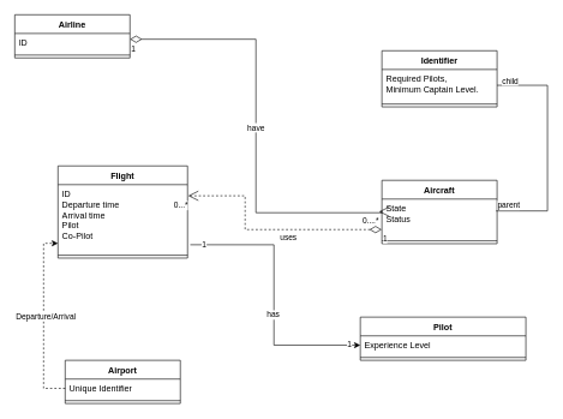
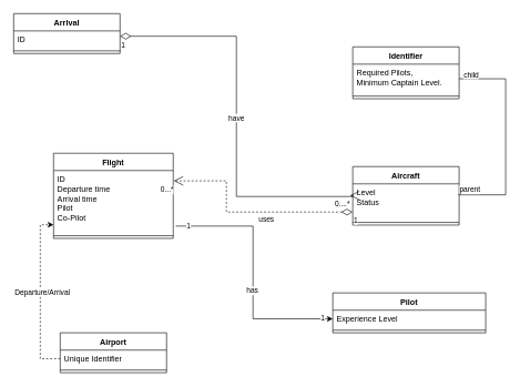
- <mxCell id="2" value="Airline" style="swimlane;fontStyle=1;align=center;verticalAlign=top;childLayout=stackLayout;horizontal=1;startSize=26;horizontalStack=0;resizeParent=1;resizeParentMax=0;resizeLast=0;collapsible=1;marginBottom=0;whiteSpace=wrap;html=1;" vertex="1" parent="1"><mxGeometry x="20" y="20" width="160" height="60" as="geometry" /></mxCell>
+ <mxCell id="2" value="Arrival" style="swimlane;fontStyle=1;align=center;verticalAlign=top;childLayout=stackLayout;horizontal=1;startSize=26;horizontalStack=0;resizeParent=1;resizeParentMax=0;resizeLast=0;collapsible=1;marginBottom=0;whiteSpace=wrap;html=1;" vertex="1" parent="1"><mxGeometry x="20" y="20" width="160" height="60" as="geometry" /></mxCell>
- <mxCell id="12" value="State&lt;div&gt;Status&lt;/div&gt;" style="text;strokeColor=none;fillColor=none;align=left;verticalAlign=top;spacingLeft=4;spacingRight=4;overflow=hidden;rotatable=0;points=[[0,0.5],[1,0.5]];portConstraint=eastwest;whiteSpace=wrap;html=1;" vertex="1" parent="11"><mxGeometry y="26" width="160" height="54" as="geometry" /></mxCell>
+ <mxCell id="12" value="Level&lt;div&gt;Status&lt;/div&gt;" style="text;strokeColor=none;fillColor=none;align=left;verticalAlign=top;spacingLeft=4;spacingRight=4;overflow=hidden;rotatable=0;points=[[0,0.5],[1,0.5]];portConstraint=eastwest;whiteSpace=wrap;html=1;" vertex="1" parent="11"><mxGeometry y="26" width="160" height="54" as="geometry" /></mxCell>
